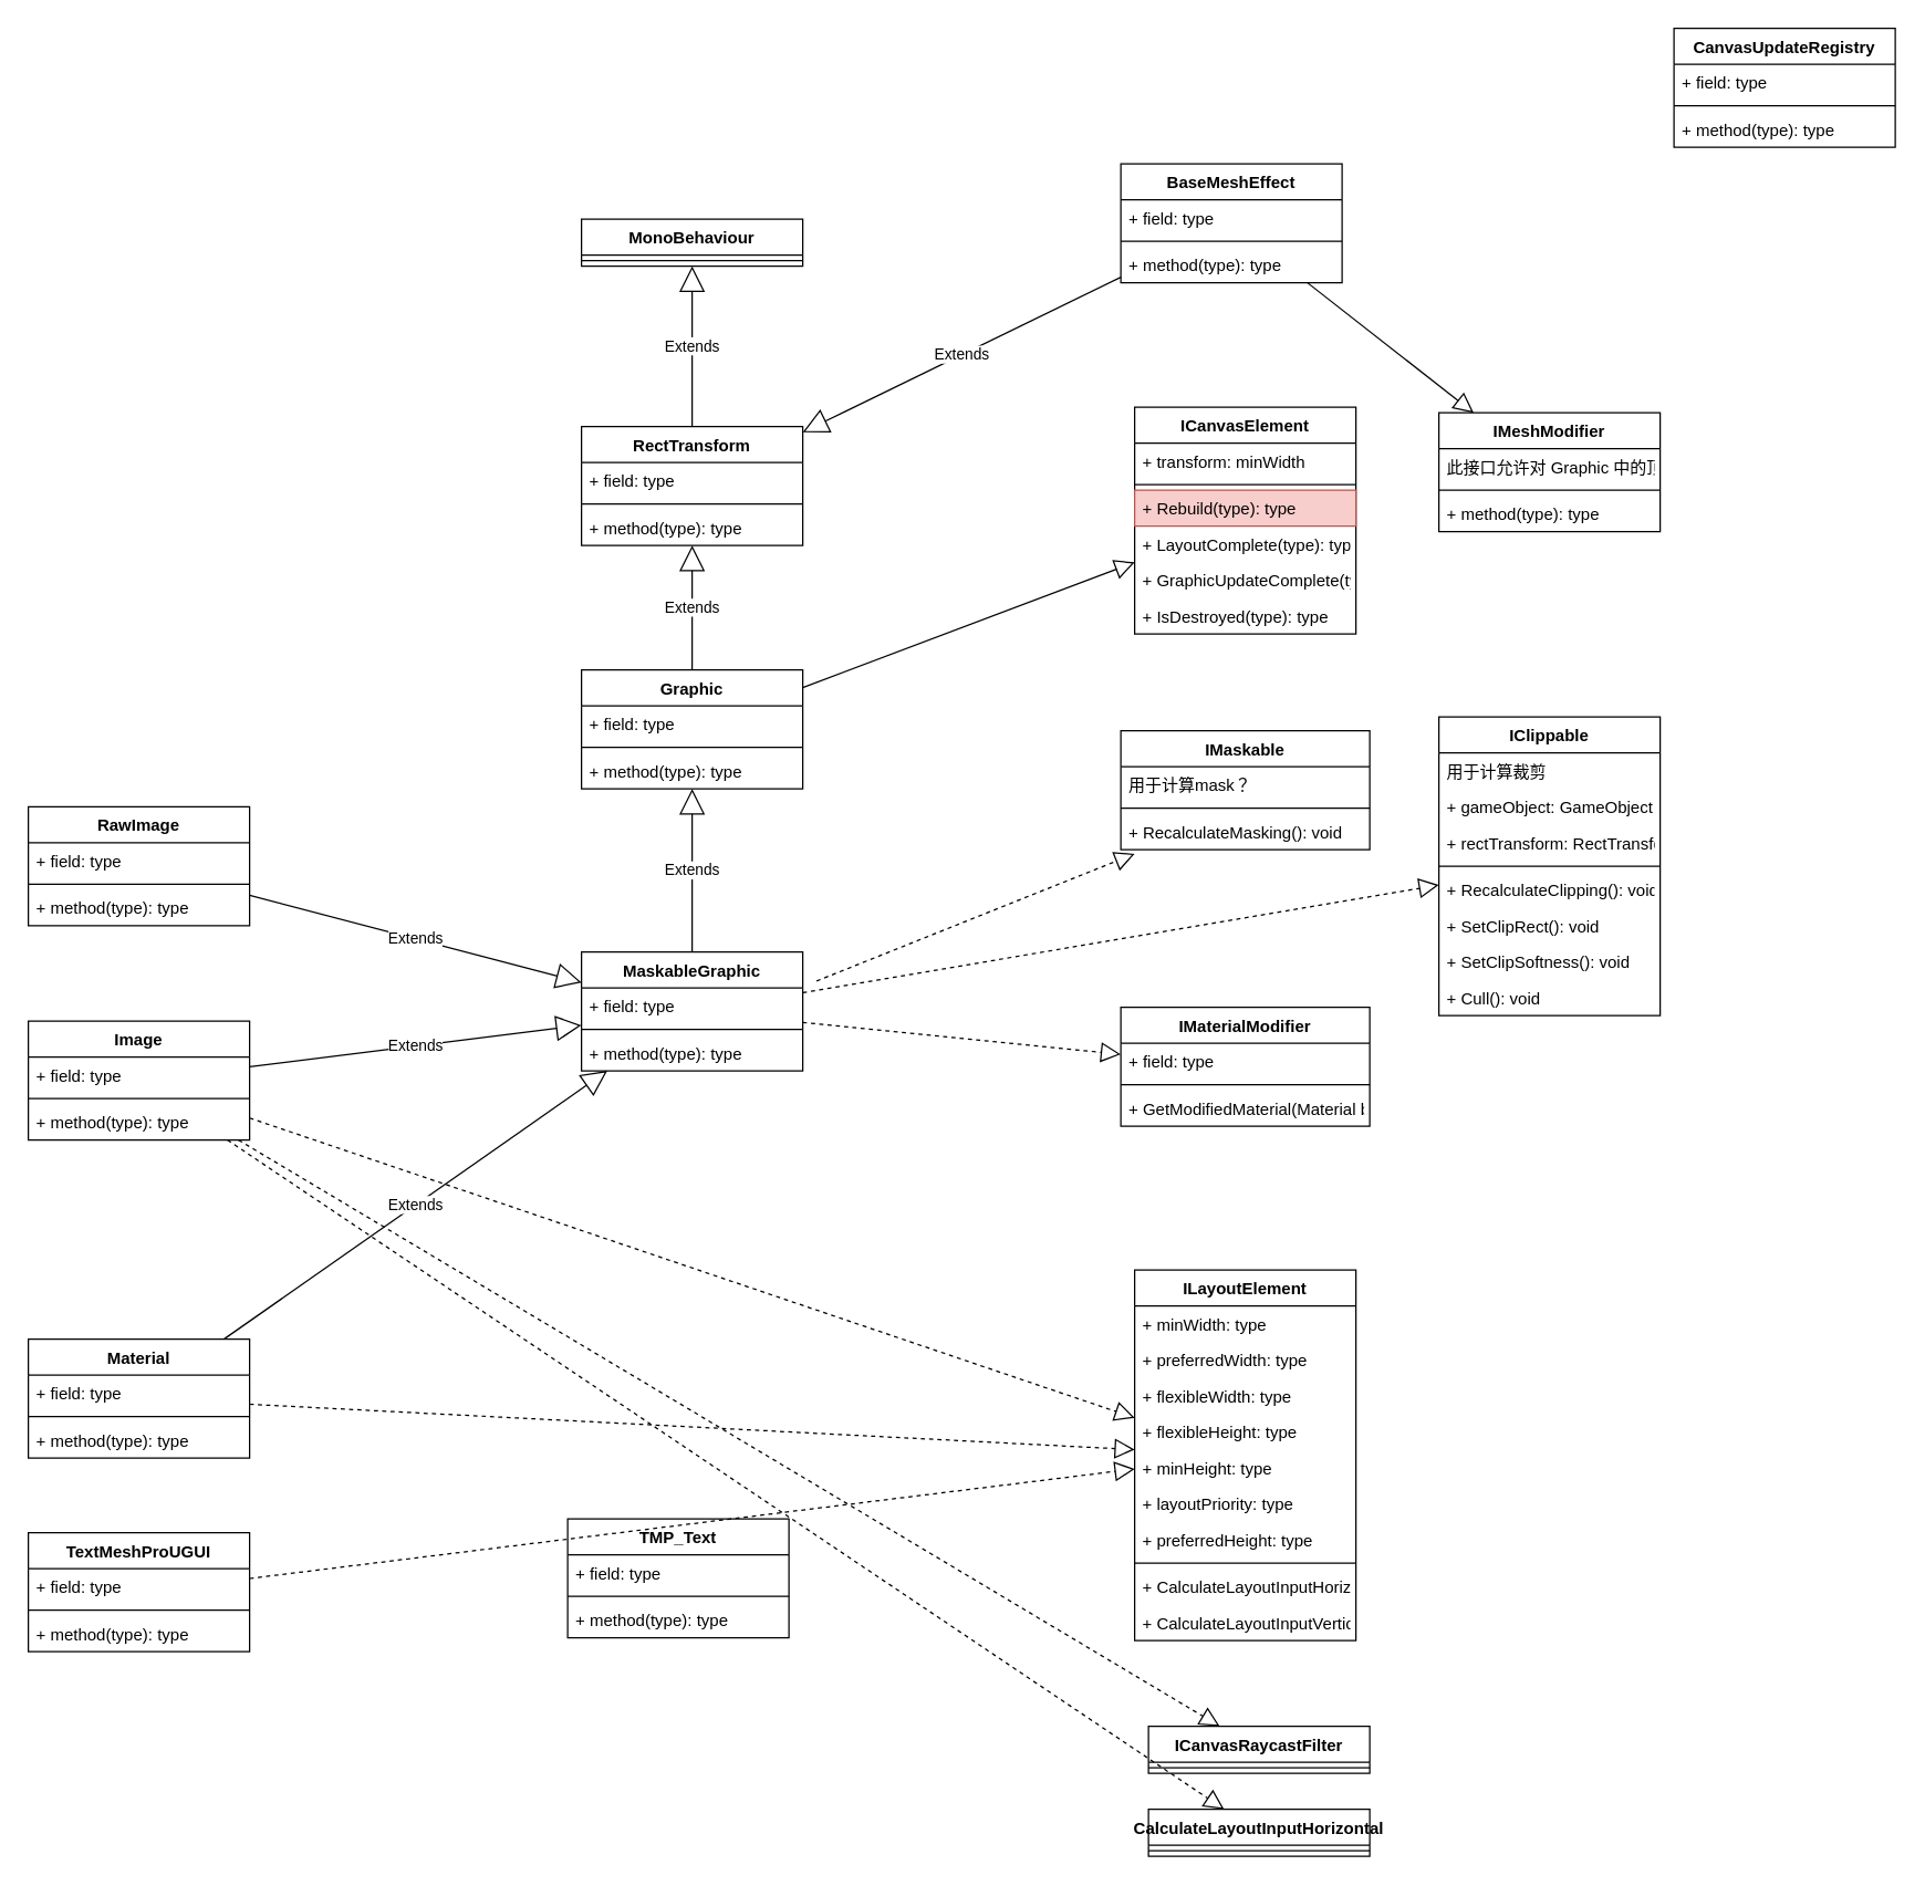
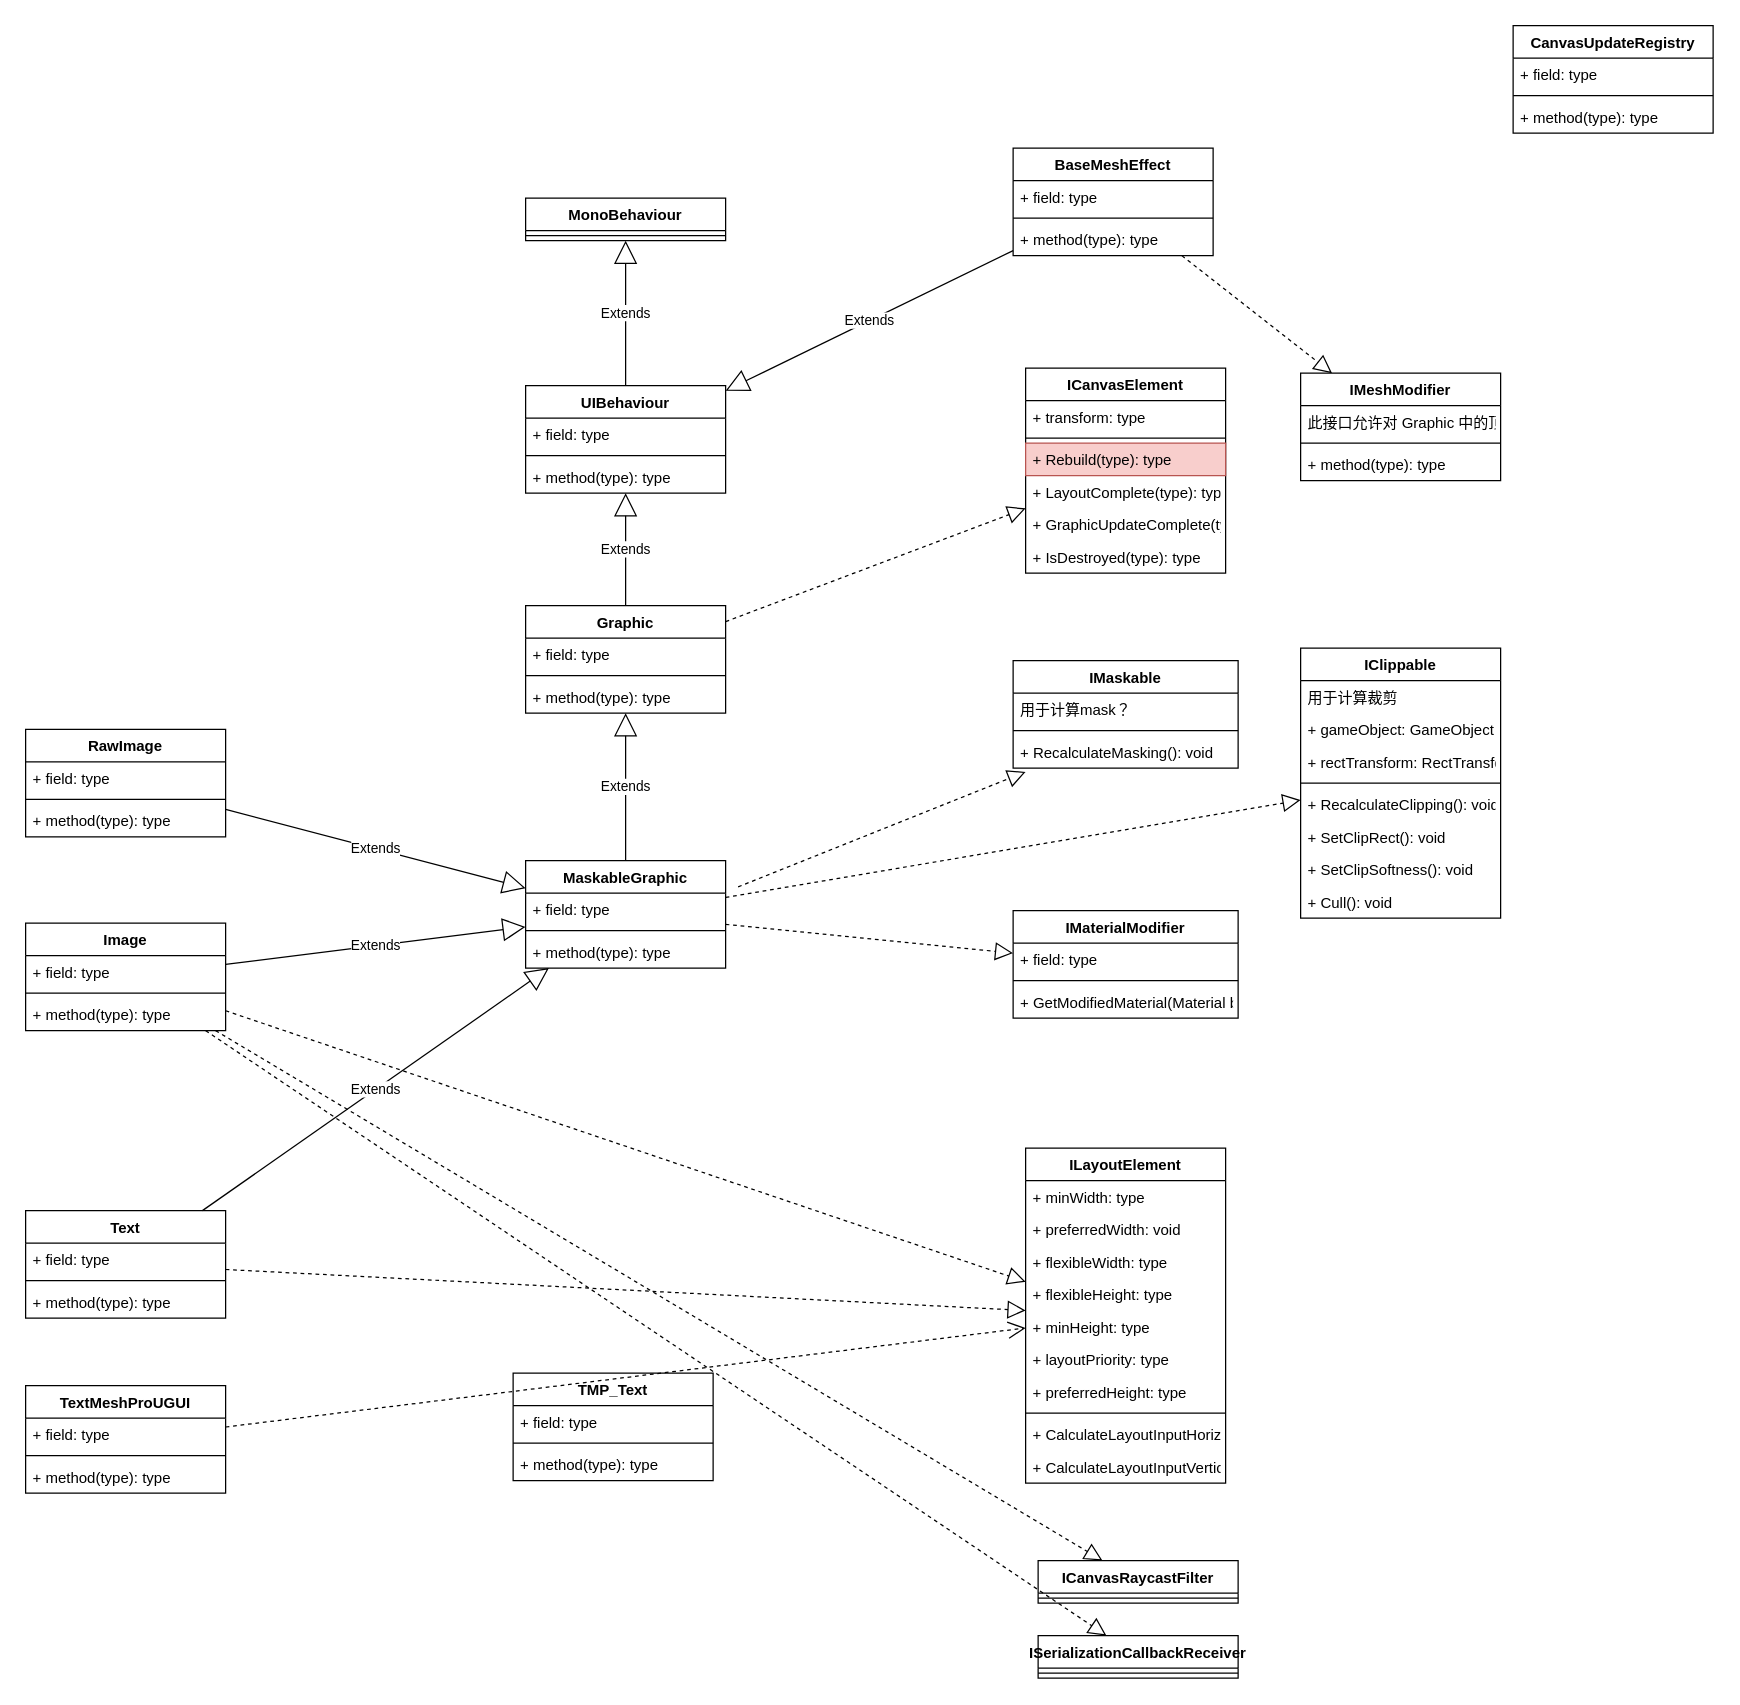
- <mxCell id="103" value="" style="endArrow=block;dashed=0;endFill=0;endSize=12;html=1;" edge="1" parent="1" source="98" target="94"><mxGeometry width="160" relative="1" as="geometry"><mxPoint x="717" y="308" as="sourcePoint" /><mxPoint x="947" y="216" as="targetPoint" /></mxGeometry></mxCell>
+ <mxCell id="103" value="" style="endArrow=block;dashed=1;endFill=0;endSize=12;html=1;" edge="1" parent="1" source="98" target="94"><mxGeometry width="160" relative="1" as="geometry"><mxPoint x="717" y="308" as="sourcePoint" /><mxPoint x="947" y="216" as="targetPoint" /></mxGeometry></mxCell>
- <mxCell id="48" value="RectTransform" style="swimlane;fontStyle=1;align=center;verticalAlign=top;childLayout=stackLayout;horizontal=1;startSize=26;horizontalStack=0;resizeParent=1;resizeParentMax=0;resizeLast=0;collapsible=1;marginBottom=0;" parent="1" vertex="1"><mxGeometry x="420" y="308" width="160" height="86" as="geometry" /></mxCell>
+ <mxCell id="48" value="UIBehaviour" style="swimlane;fontStyle=1;align=center;verticalAlign=top;childLayout=stackLayout;horizontal=1;startSize=26;horizontalStack=0;resizeParent=1;resizeParentMax=0;resizeLast=0;collapsible=1;marginBottom=0;" parent="1" vertex="1"><mxGeometry x="420" y="308" width="160" height="86" as="geometry" /></mxCell>
- <mxCell id="53" value="+ transform: minWidth" style="text;strokeColor=none;fillColor=none;align=left;verticalAlign=top;spacingLeft=4;spacingRight=4;overflow=hidden;rotatable=0;points=[[0,0.5],[1,0.5]];portConstraint=eastwest;" parent="52" vertex="1"><mxGeometry y="26" width="160" height="26" as="geometry" /></mxCell>
+ <mxCell id="53" value="+ transform: type" style="text;strokeColor=none;fillColor=none;align=left;verticalAlign=top;spacingLeft=4;spacingRight=4;overflow=hidden;rotatable=0;points=[[0,0.5],[1,0.5]];portConstraint=eastwest;" parent="52" vertex="1"><mxGeometry y="26" width="160" height="26" as="geometry" /></mxCell>
- <mxCell id="44" value="" style="endArrow=block;dashed=0;endFill=0;endSize=12;html=1;" parent="1" source="39" target="52" edge="1"><mxGeometry width="160" relative="1" as="geometry"><mxPoint x="530" y="698" as="sourcePoint" /><mxPoint x="770" y="588" as="targetPoint" /></mxGeometry></mxCell>
+ <mxCell id="44" value="" style="endArrow=block;dashed=1;endFill=0;endSize=12;html=1;" parent="1" source="39" target="52" edge="1"><mxGeometry width="160" relative="1" as="geometry"><mxPoint x="530" y="698" as="sourcePoint" /><mxPoint x="770" y="588" as="targetPoint" /></mxGeometry></mxCell>
- <mxCell id="2" value="Material" style="swimlane;fontStyle=1;align=center;verticalAlign=top;childLayout=stackLayout;horizontal=1;startSize=26;horizontalStack=0;resizeParent=1;resizeParentMax=0;resizeLast=0;collapsible=1;marginBottom=0;" parent="1" vertex="1"><mxGeometry x="20" y="968" width="160" height="86" as="geometry" /></mxCell>
+ <mxCell id="2" value="Text" style="swimlane;fontStyle=1;align=center;verticalAlign=top;childLayout=stackLayout;horizontal=1;startSize=26;horizontalStack=0;resizeParent=1;resizeParentMax=0;resizeLast=0;collapsible=1;marginBottom=0;" parent="1" vertex="1"><mxGeometry x="20" y="968" width="160" height="86" as="geometry" /></mxCell>
- <mxCell id="12" value="+ preferredWidth: type" style="text;strokeColor=none;fillColor=none;align=left;verticalAlign=top;spacingLeft=4;spacingRight=4;overflow=hidden;rotatable=0;points=[[0,0.5],[1,0.5]];portConstraint=eastwest;" parent="10" vertex="1"><mxGeometry y="52" width="160" height="26" as="geometry" /></mxCell>
+ <mxCell id="12" value="+ preferredWidth: void" style="text;strokeColor=none;fillColor=none;align=left;verticalAlign=top;spacingLeft=4;spacingRight=4;overflow=hidden;rotatable=0;points=[[0,0.5],[1,0.5]];portConstraint=eastwest;" parent="10" vertex="1"><mxGeometry y="52" width="160" height="26" as="geometry" /></mxCell>
- <mxCell id="89" value="" style="endArrow=block;dashed=1;endFill=0;endSize=12;html=1;" parent="1" source="81" target="10" edge="1"><mxGeometry width="160" relative="1" as="geometry"><mxPoint x="190" y="1025.1" as="sourcePoint" /><mxPoint x="830" y="1057.9" as="targetPoint" /></mxGeometry></mxCell>
+ <mxCell id="89" value="" style="endArrow=open;dashed=1;endFill=0;endSize=12;html=1;" parent="1" source="81" target="10" edge="1"><mxGeometry width="160" relative="1" as="geometry"><mxPoint x="190" y="1025.1" as="sourcePoint" /><mxPoint x="830" y="1057.9" as="targetPoint" /></mxGeometry></mxCell>
- <mxCell id="70" value="CalculateLayoutInputHorizontal" style="swimlane;fontStyle=1;align=center;verticalAlign=top;childLayout=stackLayout;horizontal=1;startSize=26;horizontalStack=0;resizeParent=1;resizeParentMax=0;resizeLast=0;collapsible=1;marginBottom=0;" parent="1" vertex="1"><mxGeometry x="830" y="1308" width="160" height="34" as="geometry" /></mxCell>
+ <mxCell id="70" value="ISerializationCallbackReceiver" style="swimlane;fontStyle=1;align=center;verticalAlign=top;childLayout=stackLayout;horizontal=1;startSize=26;horizontalStack=0;resizeParent=1;resizeParentMax=0;resizeLast=0;collapsible=1;marginBottom=0;" parent="1" vertex="1"><mxGeometry x="830" y="1308" width="160" height="34" as="geometry" /></mxCell>
